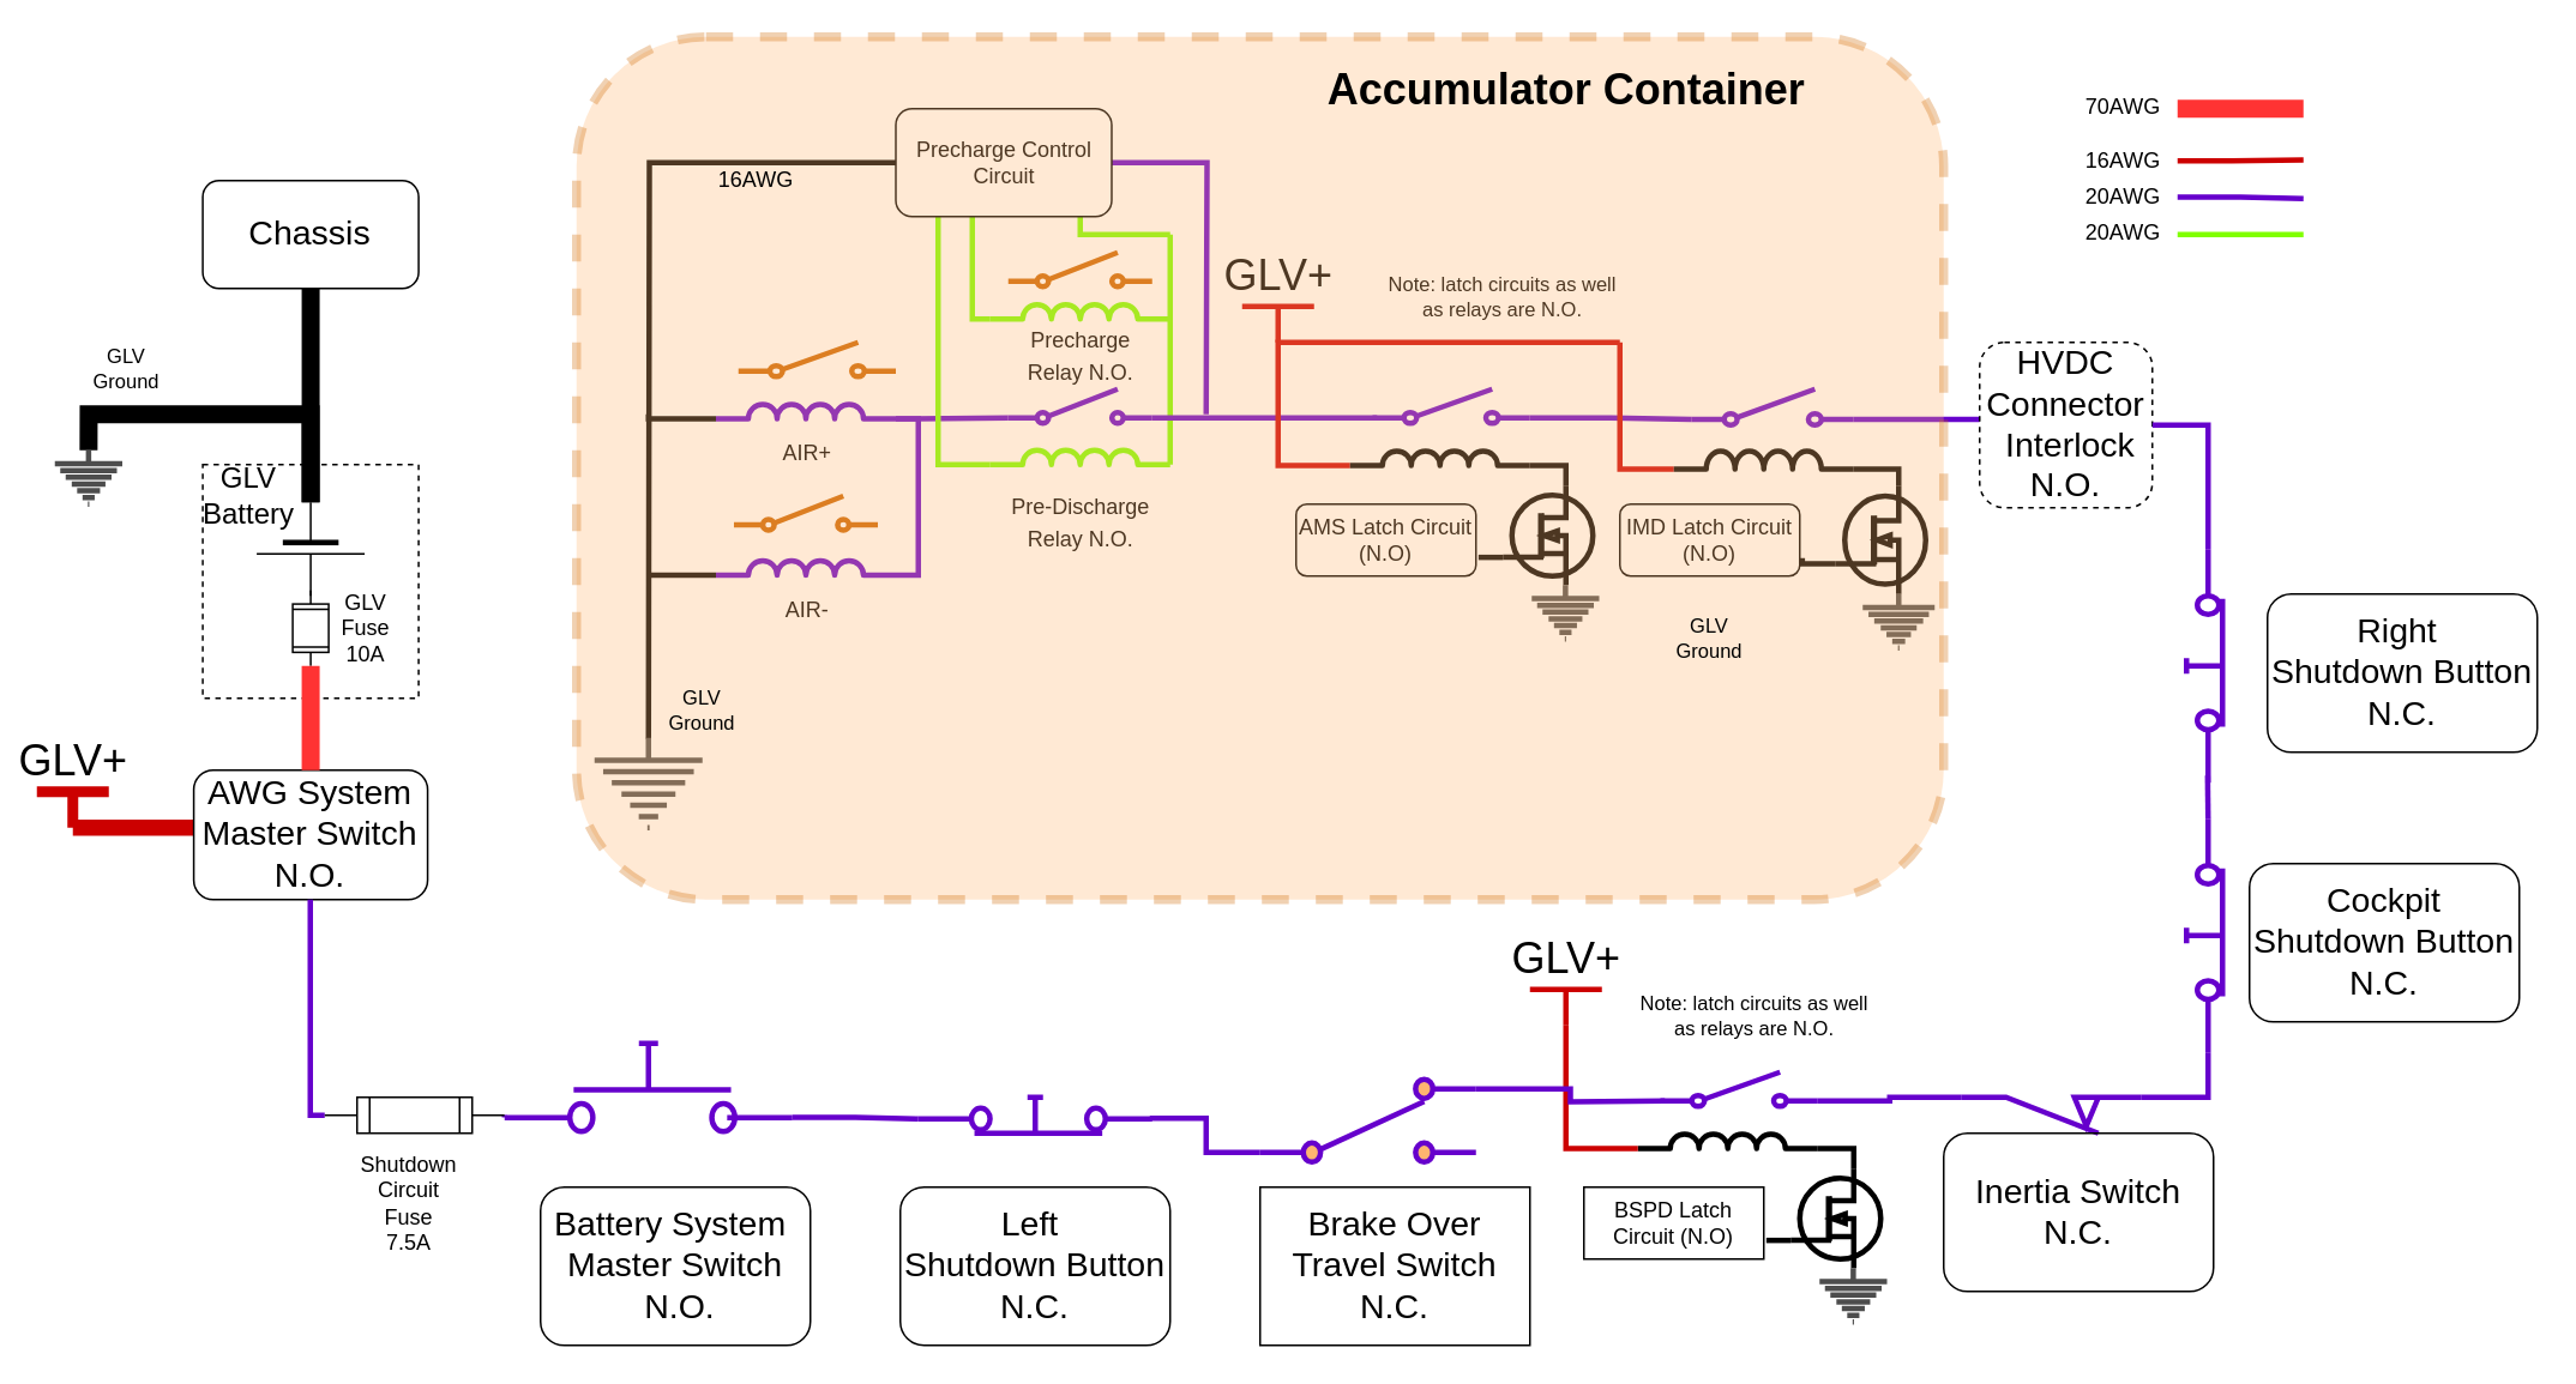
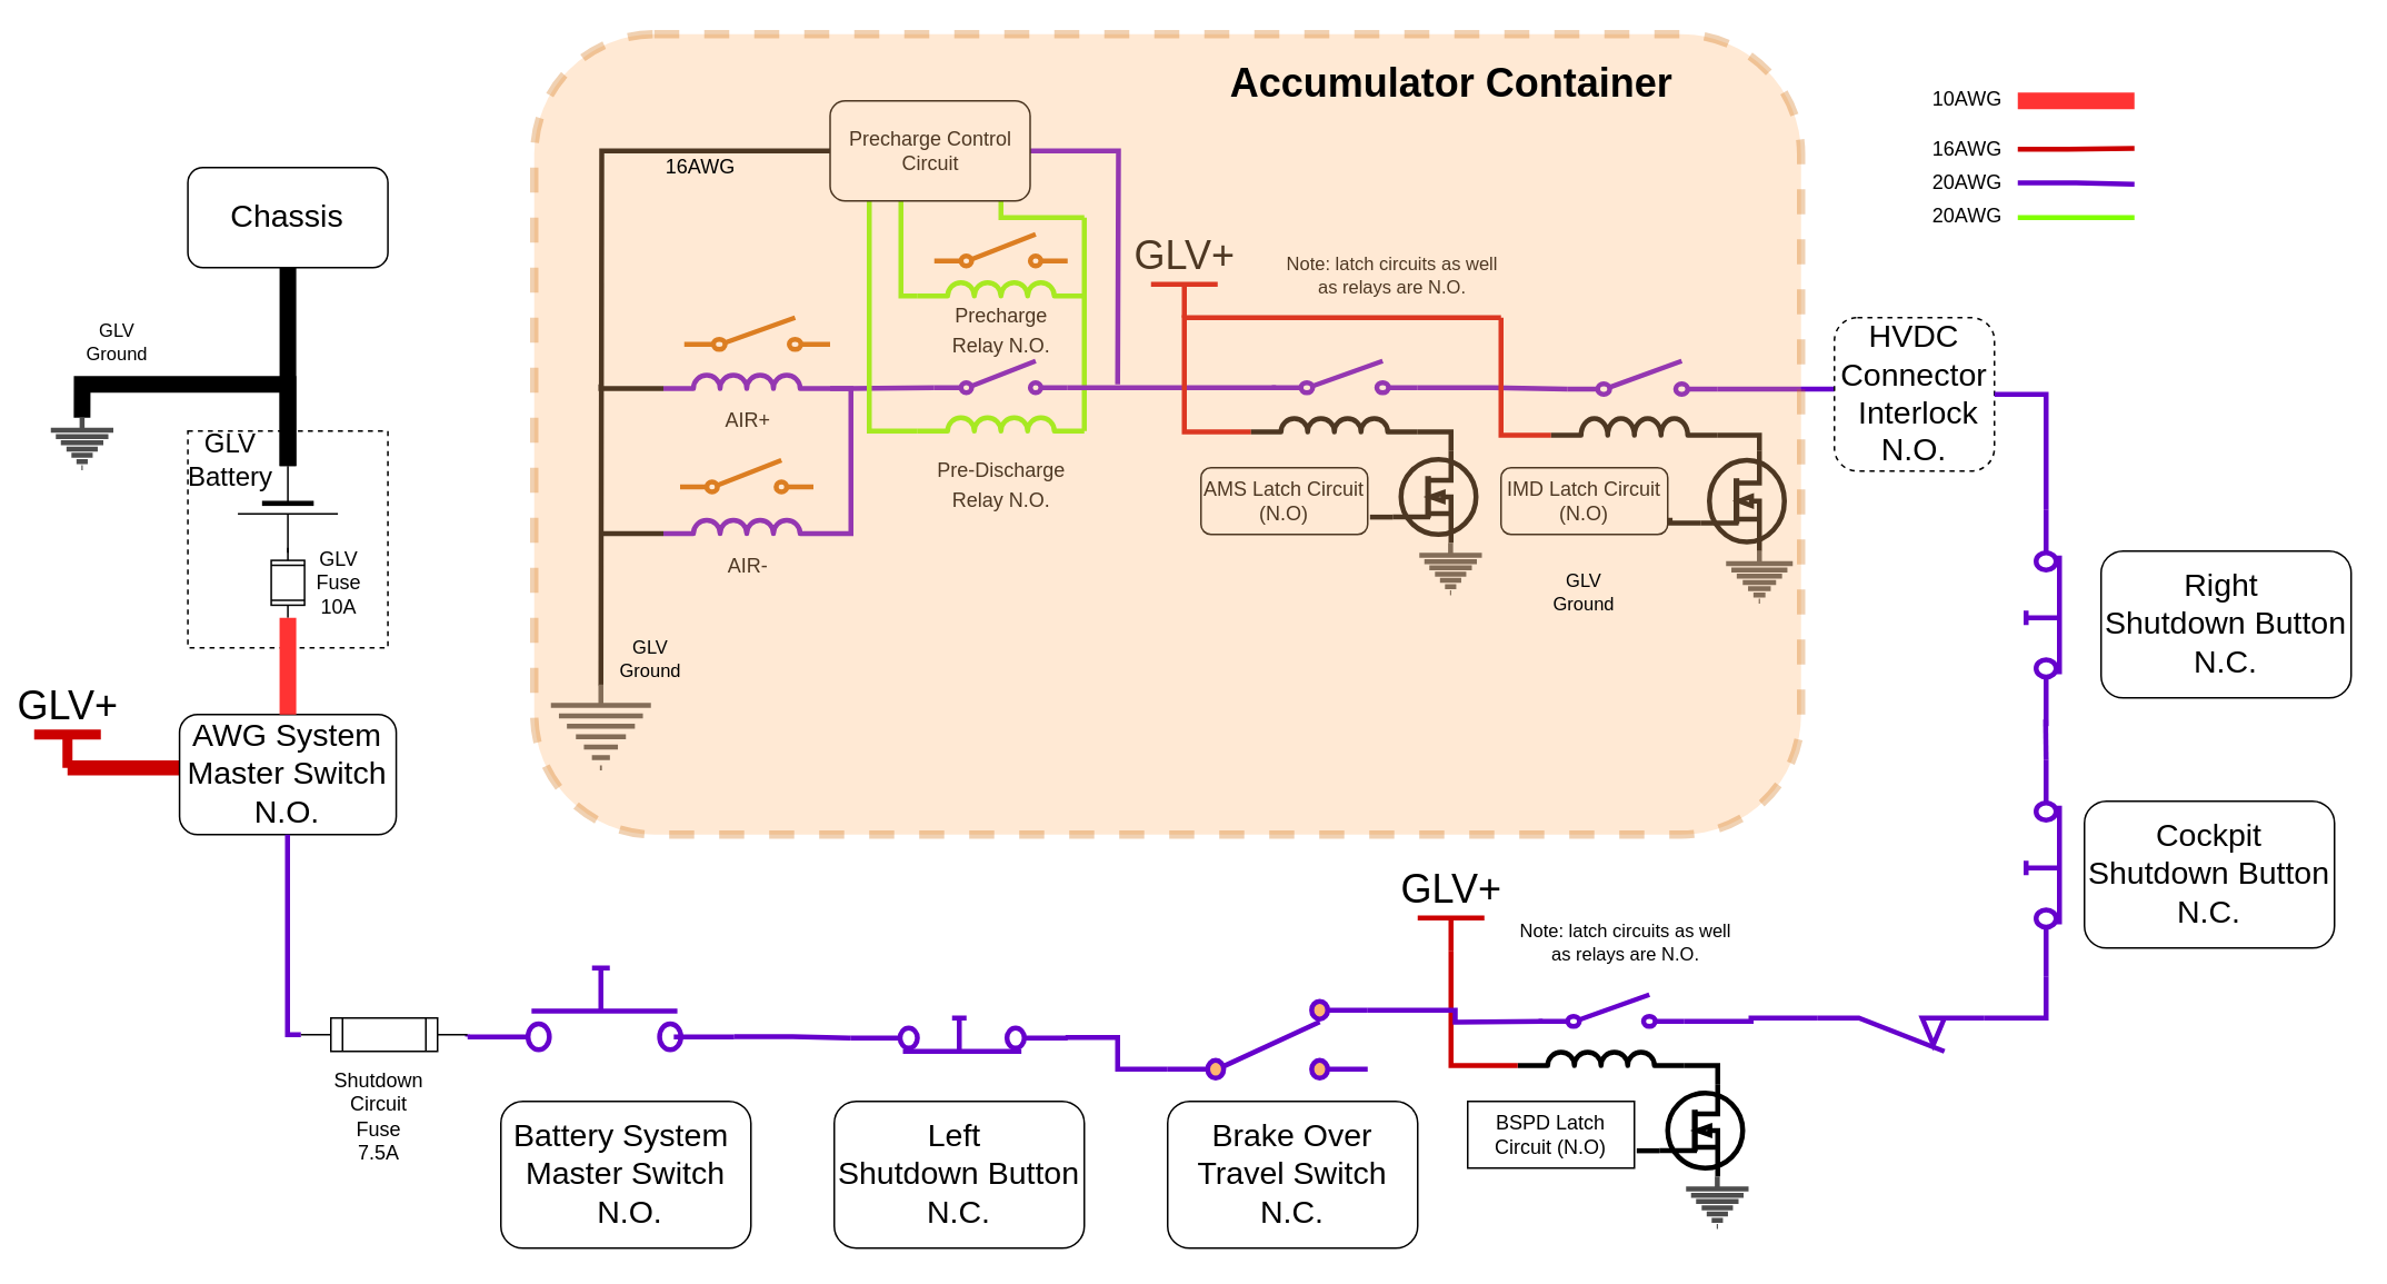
- <mxCell id="103" value="70AWG" style="text;html=1;strokeColor=none;fillColor=none;align=center;verticalAlign=middle;whiteSpace=wrap;rounded=0;dashed=1;" vertex="1" parent="1"><mxGeometry x="1160" y="50" width="40" height="18" as="geometry" /></mxCell>
+ <mxCell id="103" value="10AWG" style="text;html=1;strokeColor=none;fillColor=none;align=center;verticalAlign=middle;whiteSpace=wrap;rounded=0;dashed=1;" vertex="1" parent="1"><mxGeometry x="1160" y="50" width="40" height="18" as="geometry" /></mxCell>
- <mxCell id="93" value="&lt;font style=&quot;font-size: 19px&quot;&gt;Inertia Switch&lt;/font&gt;&lt;div&gt;&lt;font style=&quot;font-size: 19px&quot;&gt;N.C.&lt;/font&gt;&lt;/div&gt;" style="rounded=1;whiteSpace=wrap;html=1;fillColor=none;strokeColor=default;" vertex="1" parent="1"><mxGeometry x="1080" y="630" width="150" height="88" as="geometry" /></mxCell>
- <mxCell id="92" value="&lt;font style=&quot;font-size: 19px&quot;&gt;Brake Over Travel Switch&lt;/font&gt;&lt;div&gt;&lt;font style=&quot;font-size: 19px&quot;&gt;N.C.&lt;/font&gt;&lt;/div&gt;" style="whiteSpace=wrap;html=1;rounded=0;" vertex="1" parent="1"><mxGeometry x="700" y="660" width="150" height="88" as="geometry" /></mxCell>
+ <mxCell id="92" value="&lt;font style=&quot;font-size: 19px&quot;&gt;Brake Over Travel Switch&lt;/font&gt;&lt;div&gt;&lt;font style=&quot;font-size: 19px&quot;&gt;N.C.&lt;/font&gt;&lt;/div&gt;" style="rounded=1;whiteSpace=wrap;html=1;" vertex="1" parent="1"><mxGeometry x="700" y="660" width="150" height="88" as="geometry" /></mxCell>
